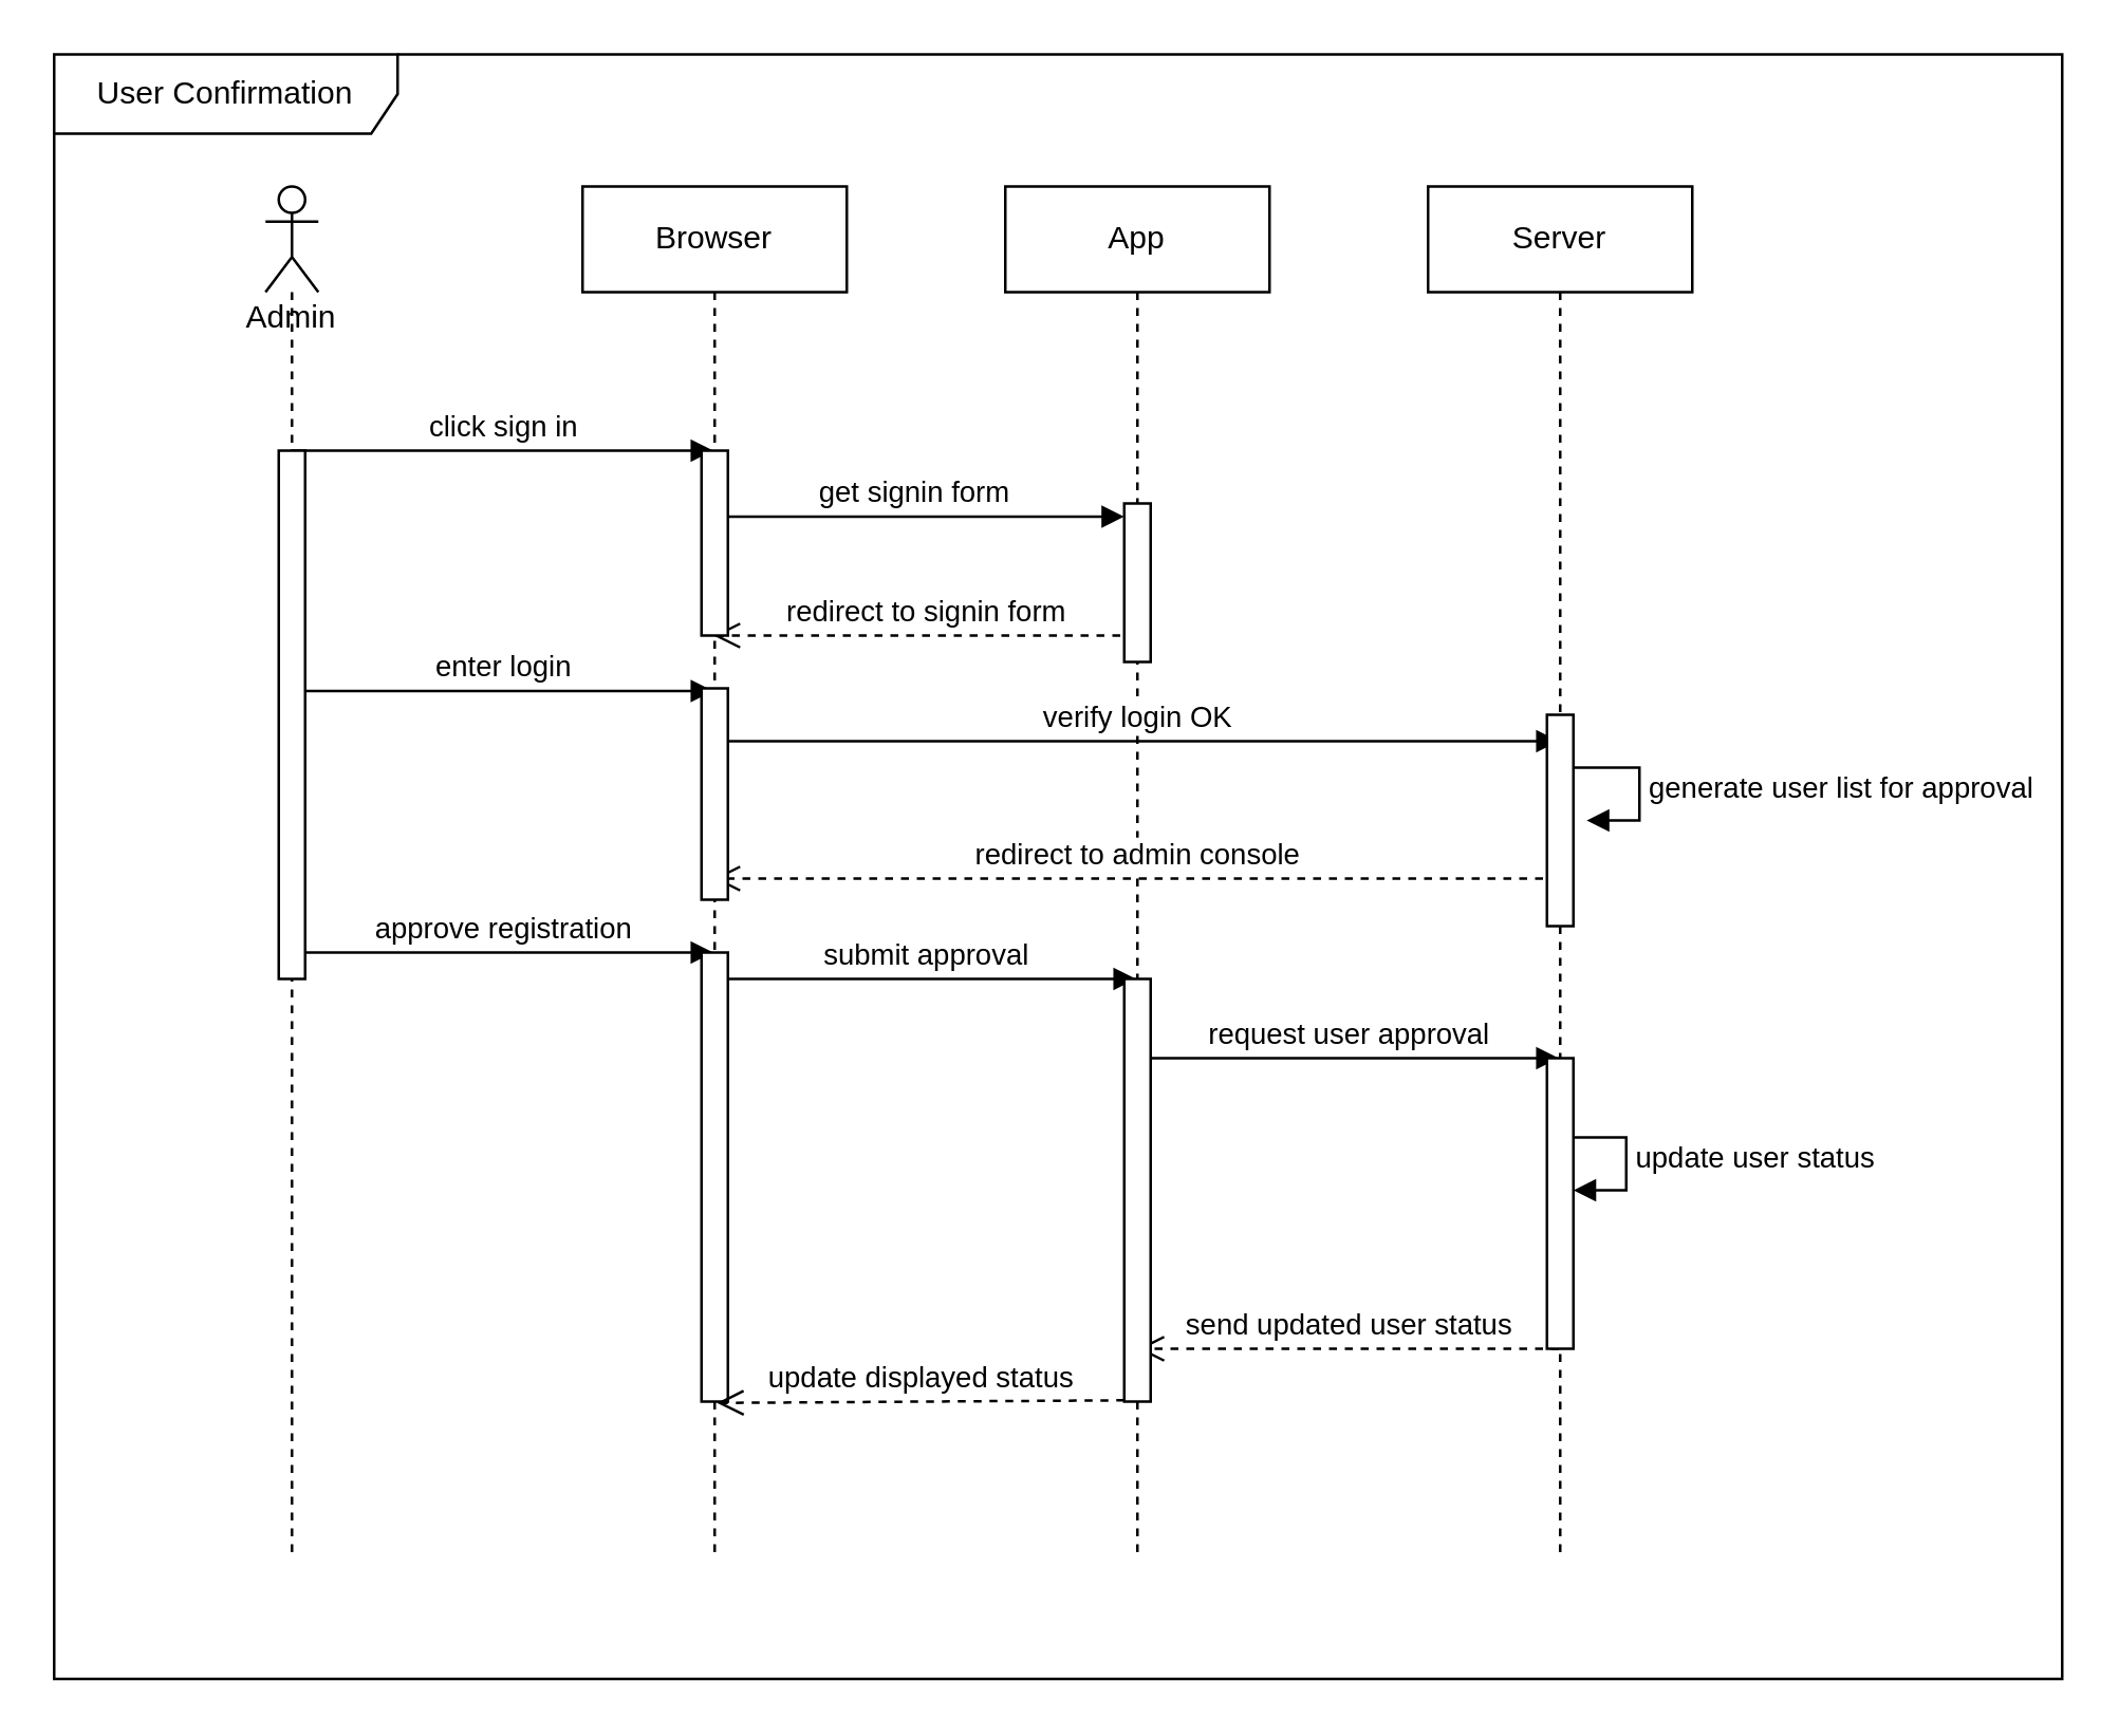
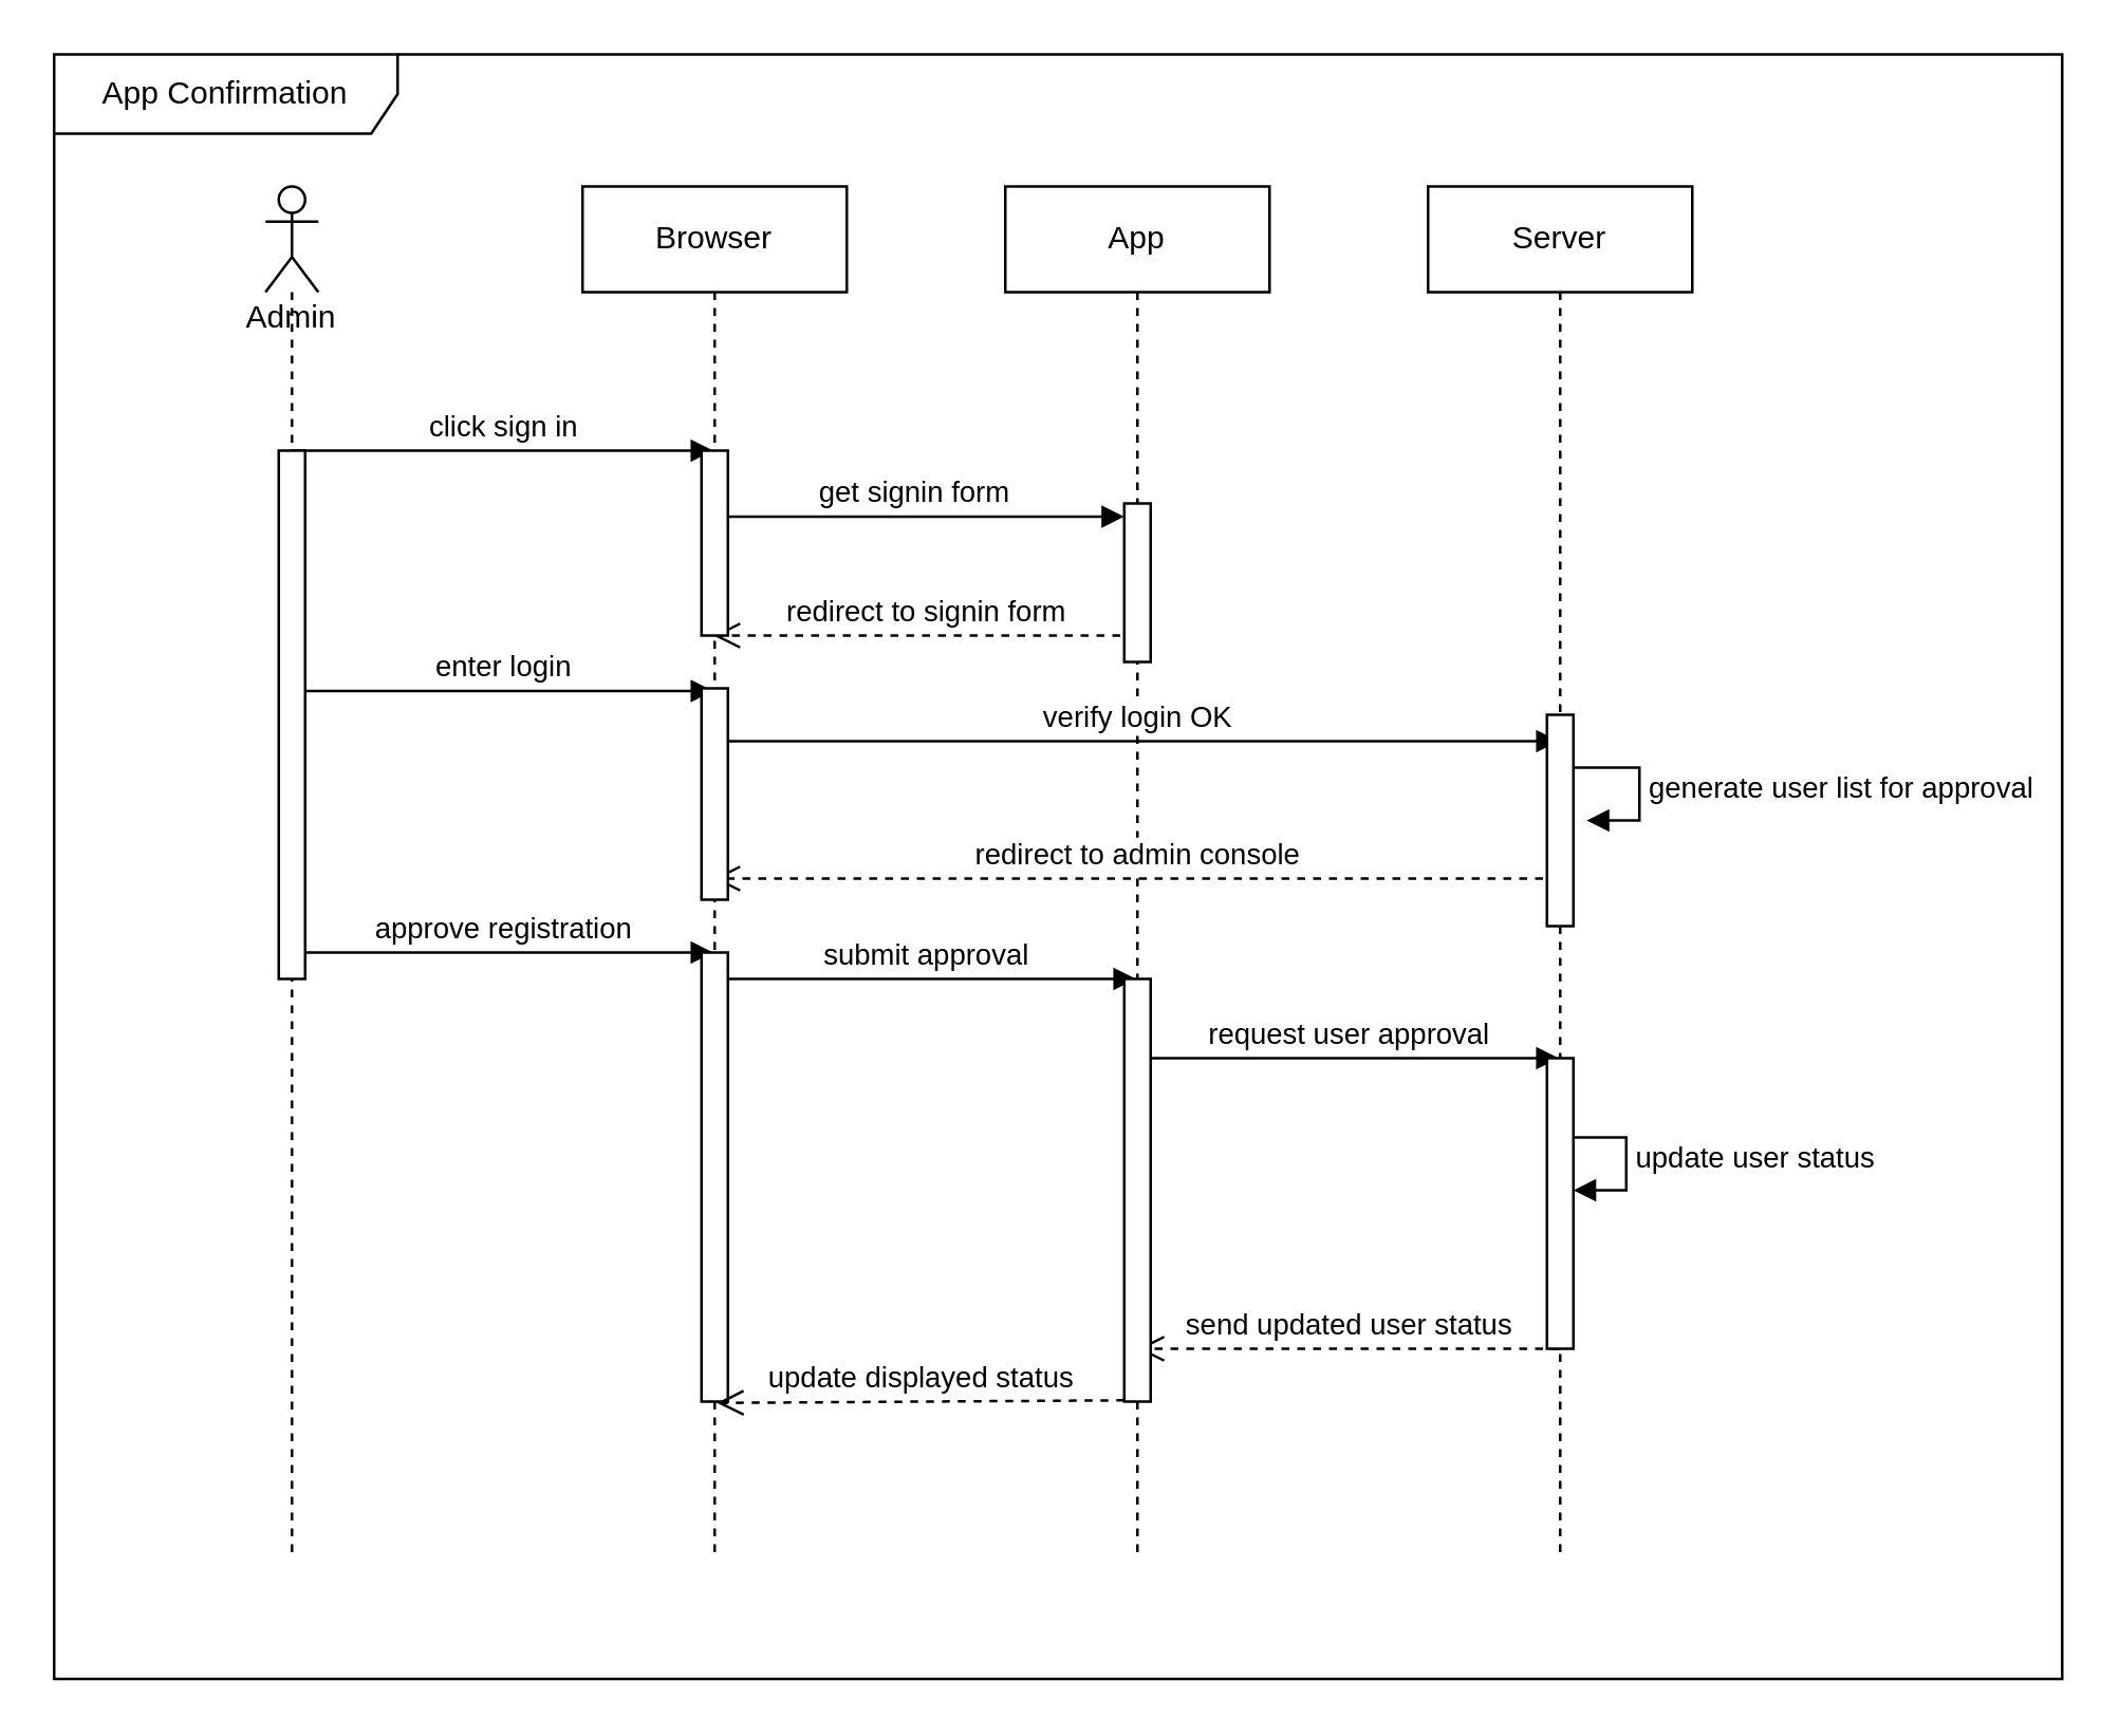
- <mxCell id="17" value="User Confirmation" style="shape=umlFrame;whiteSpace=wrap;html=1;width=130;height=30;" parent="1" vertex="1"><mxGeometry y="20" width="760" height="615" as="geometry" x="20" /></mxCell>
+ <mxCell id="17" value="App Confirmation" style="shape=umlFrame;whiteSpace=wrap;html=1;width=130;height=30;" parent="1" vertex="1"><mxGeometry y="20" width="760" height="615" as="geometry" x="20" /></mxCell>
